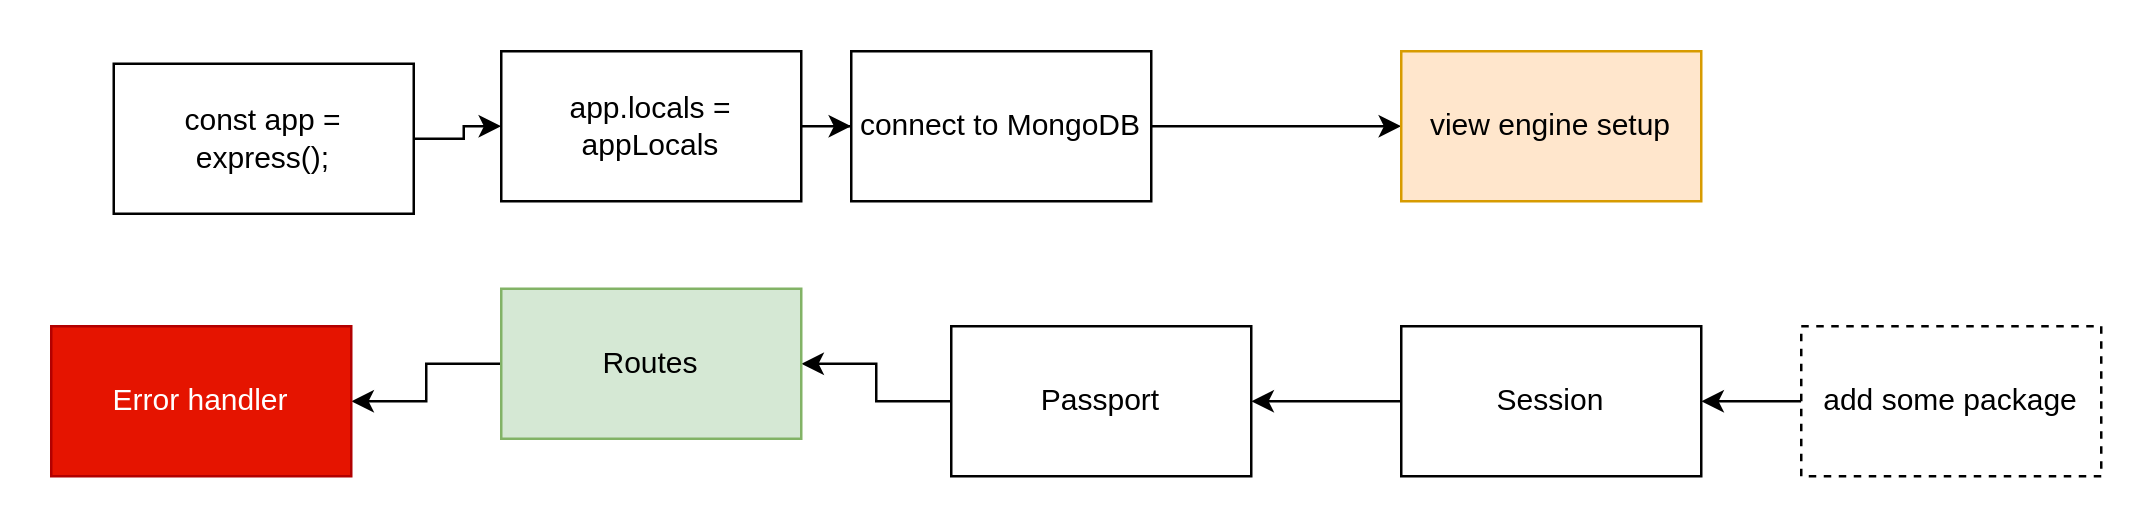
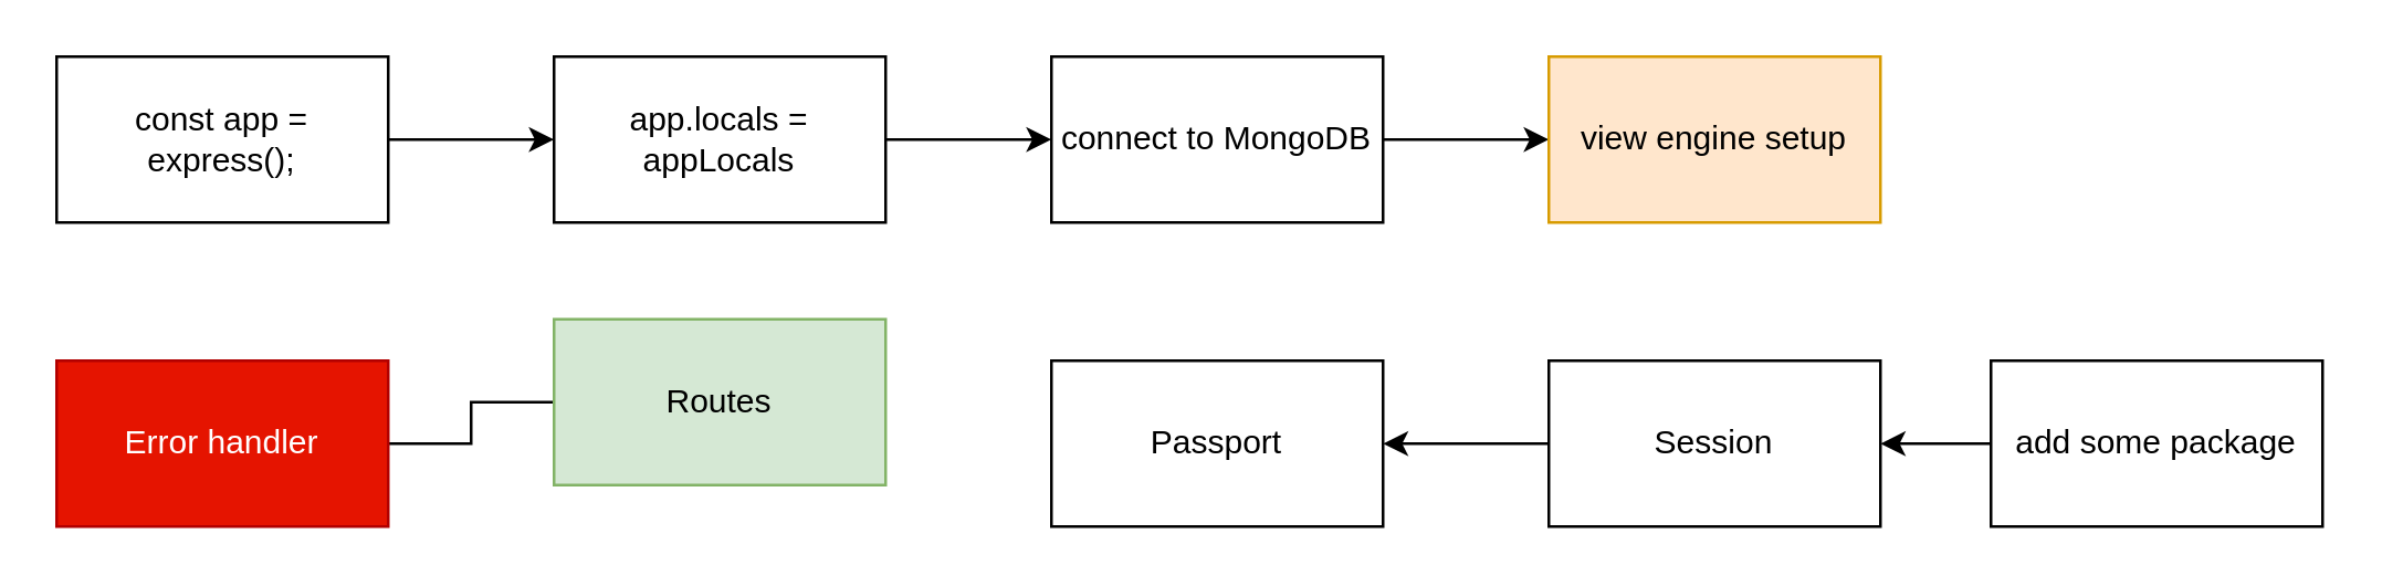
- <mxCell id="7" value="connect to MongoDB" style="rounded=0;whiteSpace=wrap;html=1;" parent="1" vertex="1"><mxGeometry x="340" y="20" width="120" height="60" as="geometry" /></mxCell>
+ <mxCell id="7" value="connect to MongoDB" style="rounded=0;whiteSpace=wrap;html=1;" parent="1" vertex="1"><mxGeometry x="380" y="20" width="120" height="60" as="geometry" /></mxCell>
- <mxCell id="3" value="const app = express();" style="rounded=0;whiteSpace=wrap;html=1;" parent="1" vertex="1"><mxGeometry x="45" y="25" width="120" height="60" as="geometry" /></mxCell>
+ <mxCell id="3" value="const app = express();" style="rounded=0;whiteSpace=wrap;html=1;" parent="1" vertex="1"><mxGeometry x="20" y="20" width="120" height="60" as="geometry" /></mxCell>
- <mxCell id="11" value="" style="edgeStyle=orthogonalEdgeStyle;rounded=0;orthogonalLoop=1;jettySize=auto;html=1;" parent="1" source="12" target="14" edge="1"><mxGeometry relative="1" as="geometry" /></mxCell>
- <mxCell id="13" value="" style="edgeStyle=orthogonalEdgeStyle;rounded=0;orthogonalLoop=1;jettySize=auto;html=1;" parent="1" source="14" target="15" edge="1"><mxGeometry relative="1" as="geometry" /></mxCell>
+ <mxCell id="13" value="" style="edgeStyle=orthogonalEdgeStyle;rounded=0;orthogonalLoop=1;jettySize=auto;html=1;endArrow=none;" parent="1" source="14" target="15" edge="1"><mxGeometry relative="1" as="geometry" /></mxCell>
- <mxCell id="17" value="add some package" style="rounded=0;whiteSpace=wrap;html=1;dashed=1;" parent="1" vertex="1"><mxGeometry x="720" y="130" width="120" height="60" as="geometry" /></mxCell>
+ <mxCell id="17" value="add some package" style="rounded=0;whiteSpace=wrap;html=1;" parent="1" vertex="1"><mxGeometry x="720" y="130" width="120" height="60" as="geometry" /></mxCell>
